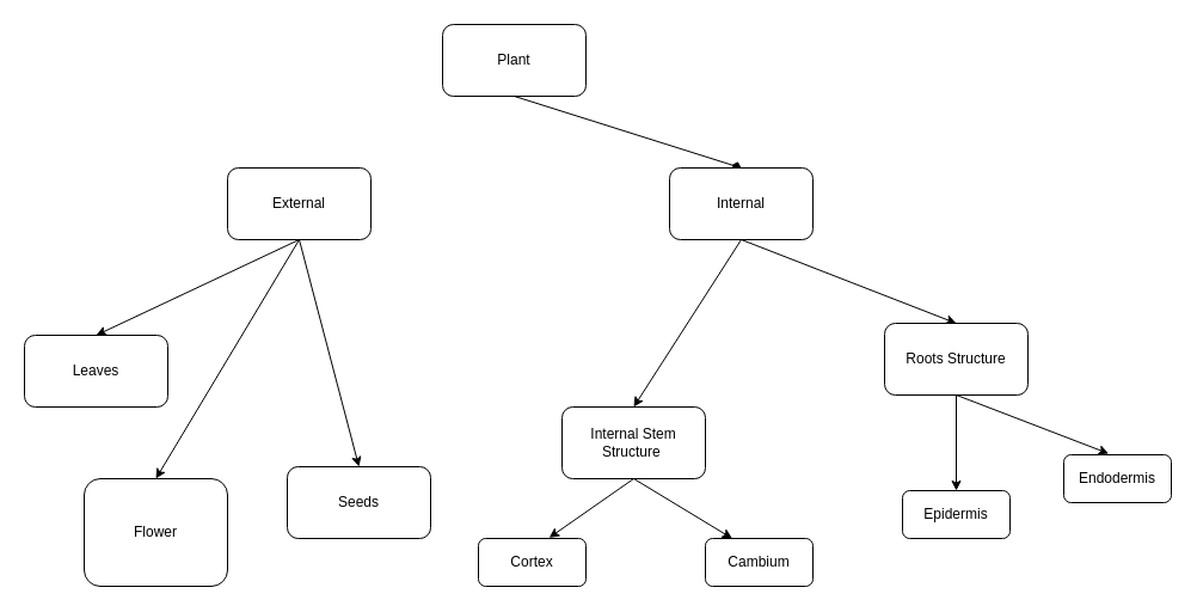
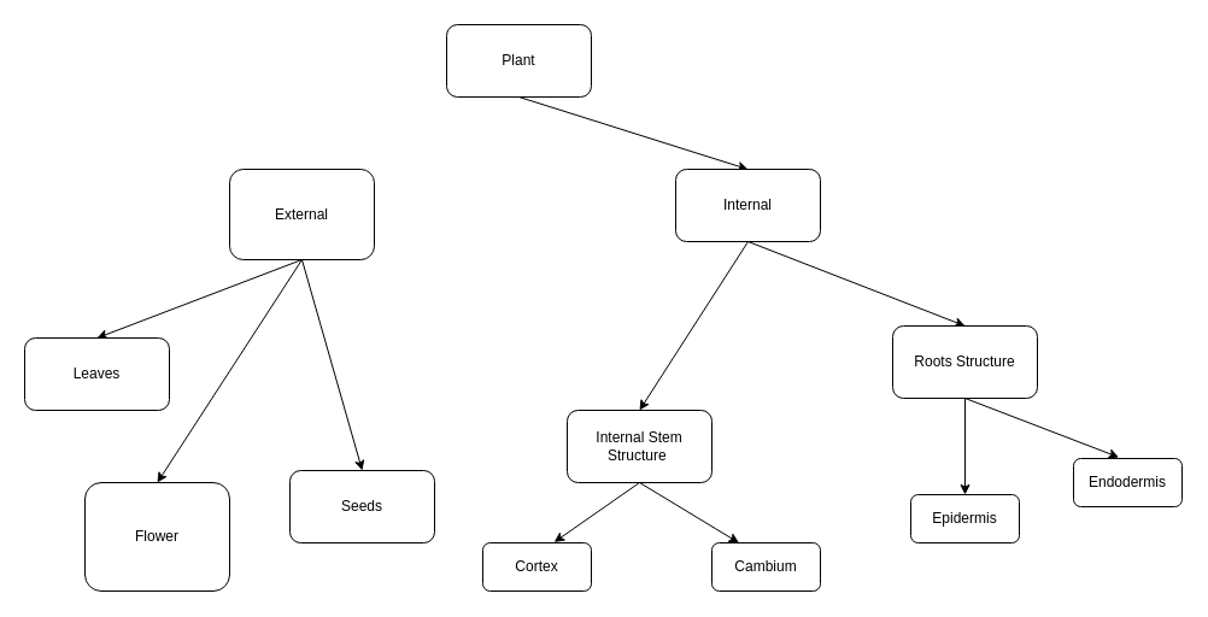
- <mxCell id="2" style="edgeStyle=none;rounded=0;orthogonalLoop=1;jettySize=auto;html=1;exitX=0.5;exitY=1;exitDx=0;exitDy=0;entryX=0.5;entryY=0;entryDx=0;entryDy=0;endArrow=diamond;" edge="1" parent="1" source="3" target="10"><mxGeometry relative="1" as="geometry" /></mxCell>
+ <mxCell id="2" style="edgeStyle=none;rounded=0;orthogonalLoop=1;jettySize=auto;html=1;exitX=0.5;exitY=1;exitDx=0;exitDy=0;entryX=0.5;entryY=0;entryDx=0;entryDy=0;" edge="1" parent="1" source="3" target="10"><mxGeometry relative="1" as="geometry" /></mxCell>
- <mxCell id="9" value="External" style="rounded=1;whiteSpace=wrap;html=1;" vertex="1" parent="1"><mxGeometry x="190" y="140" width="120" height="60" as="geometry" /></mxCell>
+ <mxCell id="9" value="External" style="rounded=1;whiteSpace=wrap;html=1;" vertex="1" parent="1"><mxGeometry x="190" y="140" width="120" height="75" as="geometry" /></mxCell>
